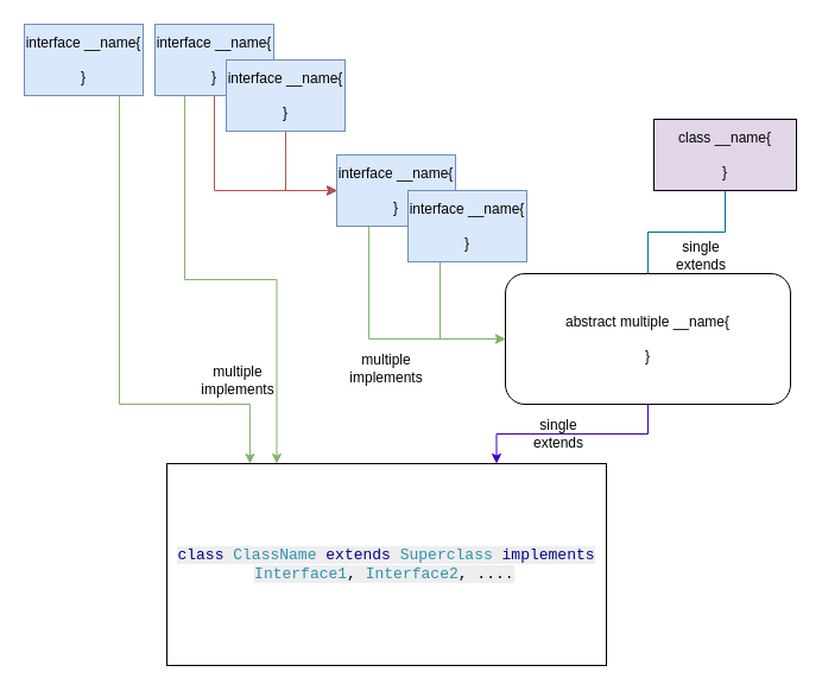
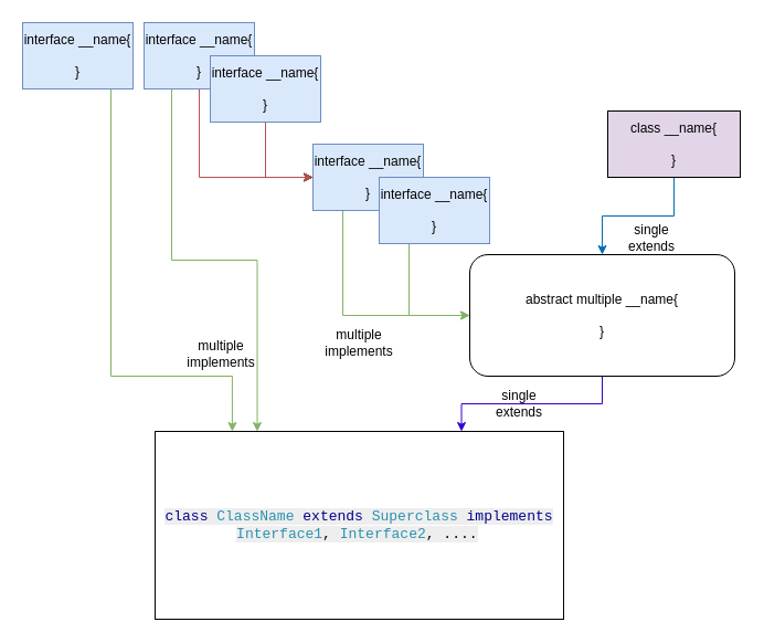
- <mxCell id="20" style="edgeStyle=orthogonalEdgeStyle;rounded=0;orthogonalLoop=1;jettySize=auto;html=1;entryX=0.5;entryY=0;entryDx=0;entryDy=0;fillColor=#1ba1e2;strokeColor=#006EAF;endArrow=none;" edge="1" parent="1" source="21" target="11"><mxGeometry relative="1" as="geometry" /></mxCell>
+ <mxCell id="20" style="edgeStyle=orthogonalEdgeStyle;rounded=0;orthogonalLoop=1;jettySize=auto;html=1;entryX=0.5;entryY=0;entryDx=0;entryDy=0;fillColor=#1ba1e2;strokeColor=#006EAF;" edge="1" parent="1" source="21" target="11"><mxGeometry relative="1" as="geometry" /></mxCell>
